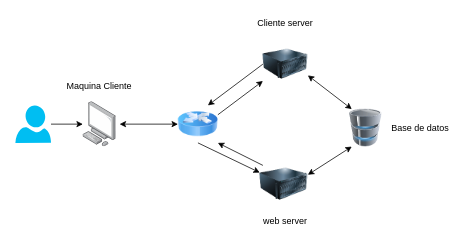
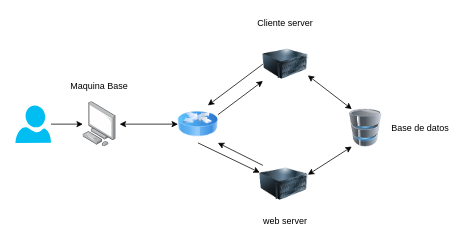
- <mxCell id="8" value="Maquina Cliente" style="text;html=1;strokeColor=none;fillColor=none;align=center;verticalAlign=middle;whiteSpace=wrap;rounded=0;" vertex="1" parent="1"><mxGeometry x="87.14" y="95" width="90" height="40" as="geometry" /></mxCell>
+ <mxCell id="8" value="Maquina Base" style="text;html=1;strokeColor=none;fillColor=none;align=center;verticalAlign=middle;whiteSpace=wrap;rounded=0;" vertex="1" parent="1"><mxGeometry x="87.14" y="95" width="90" height="40" as="geometry" /></mxCell>
